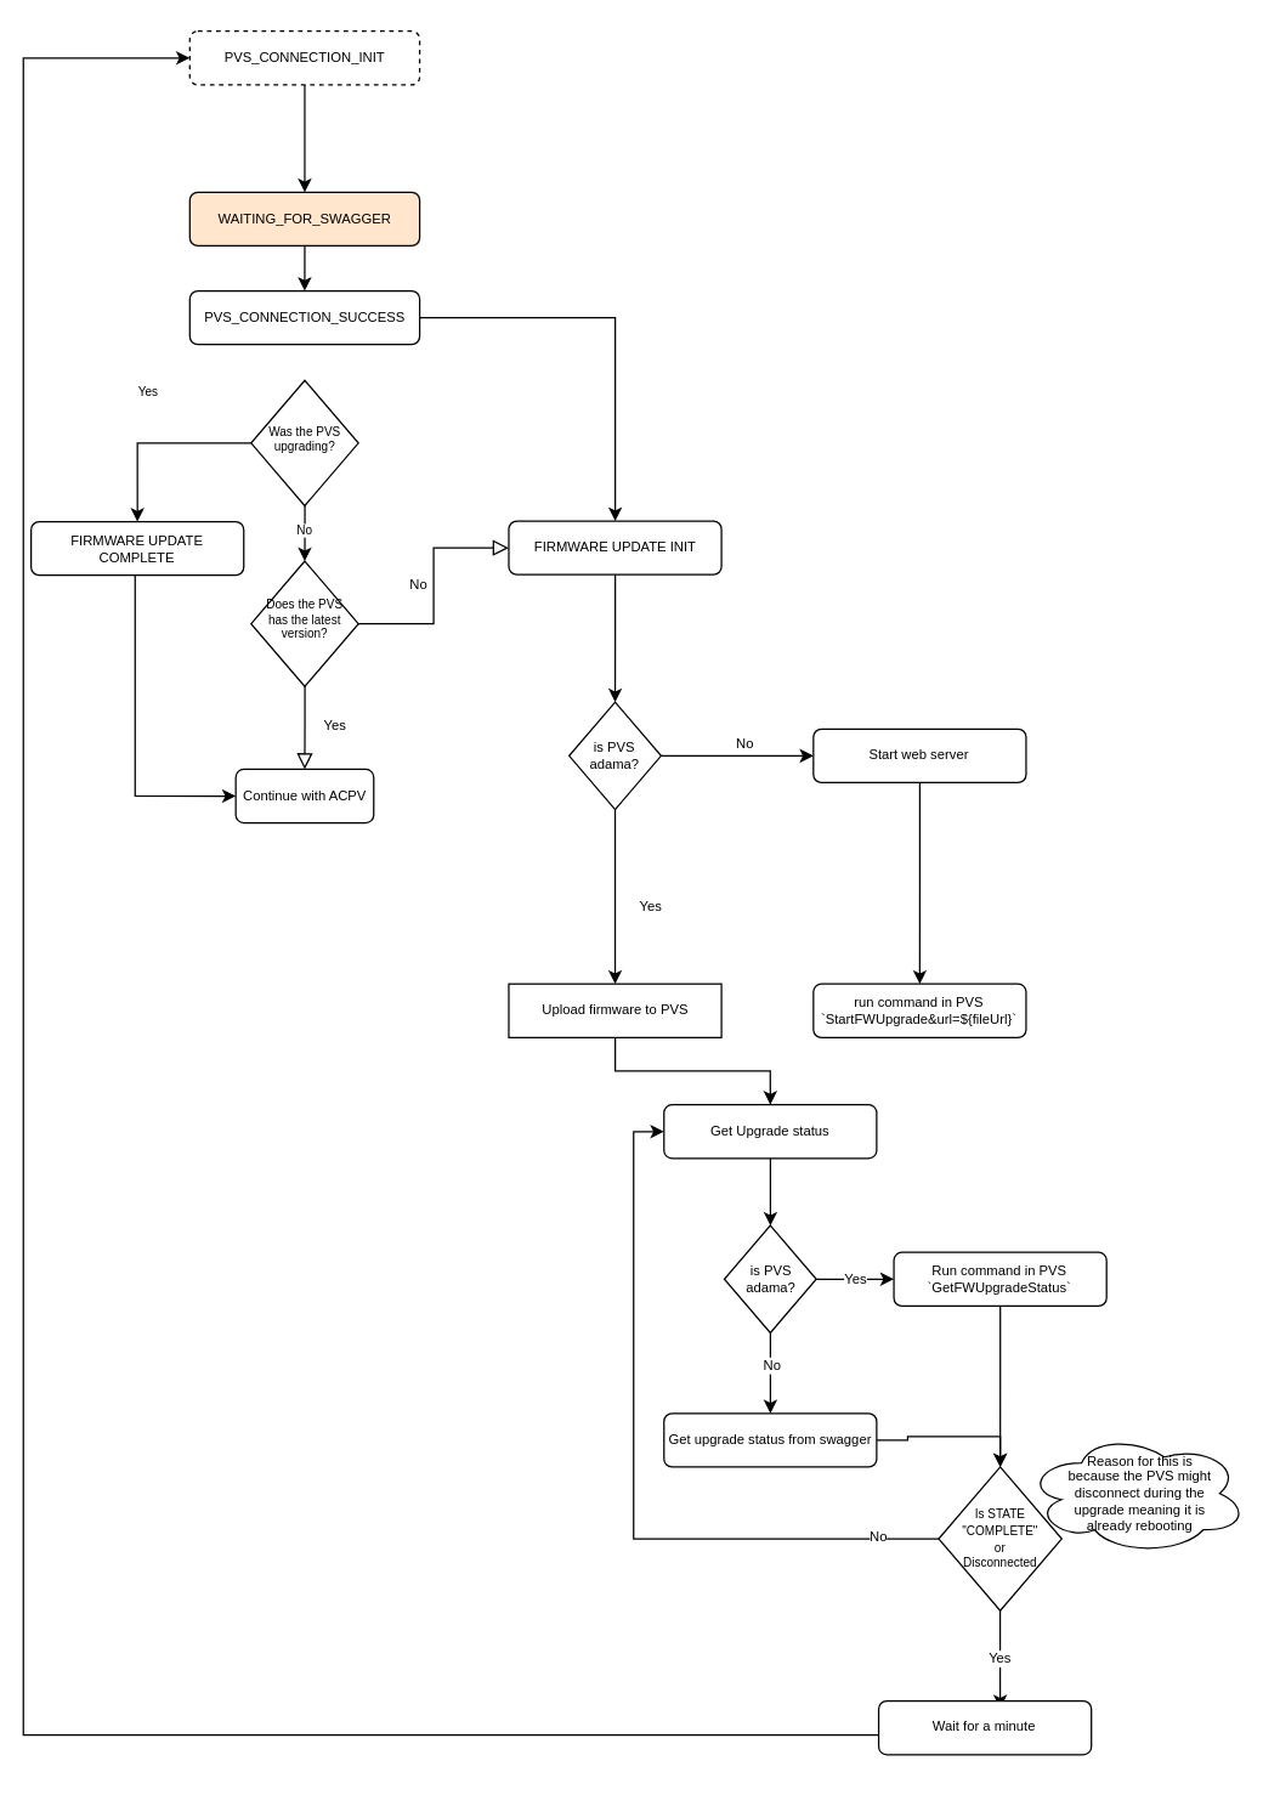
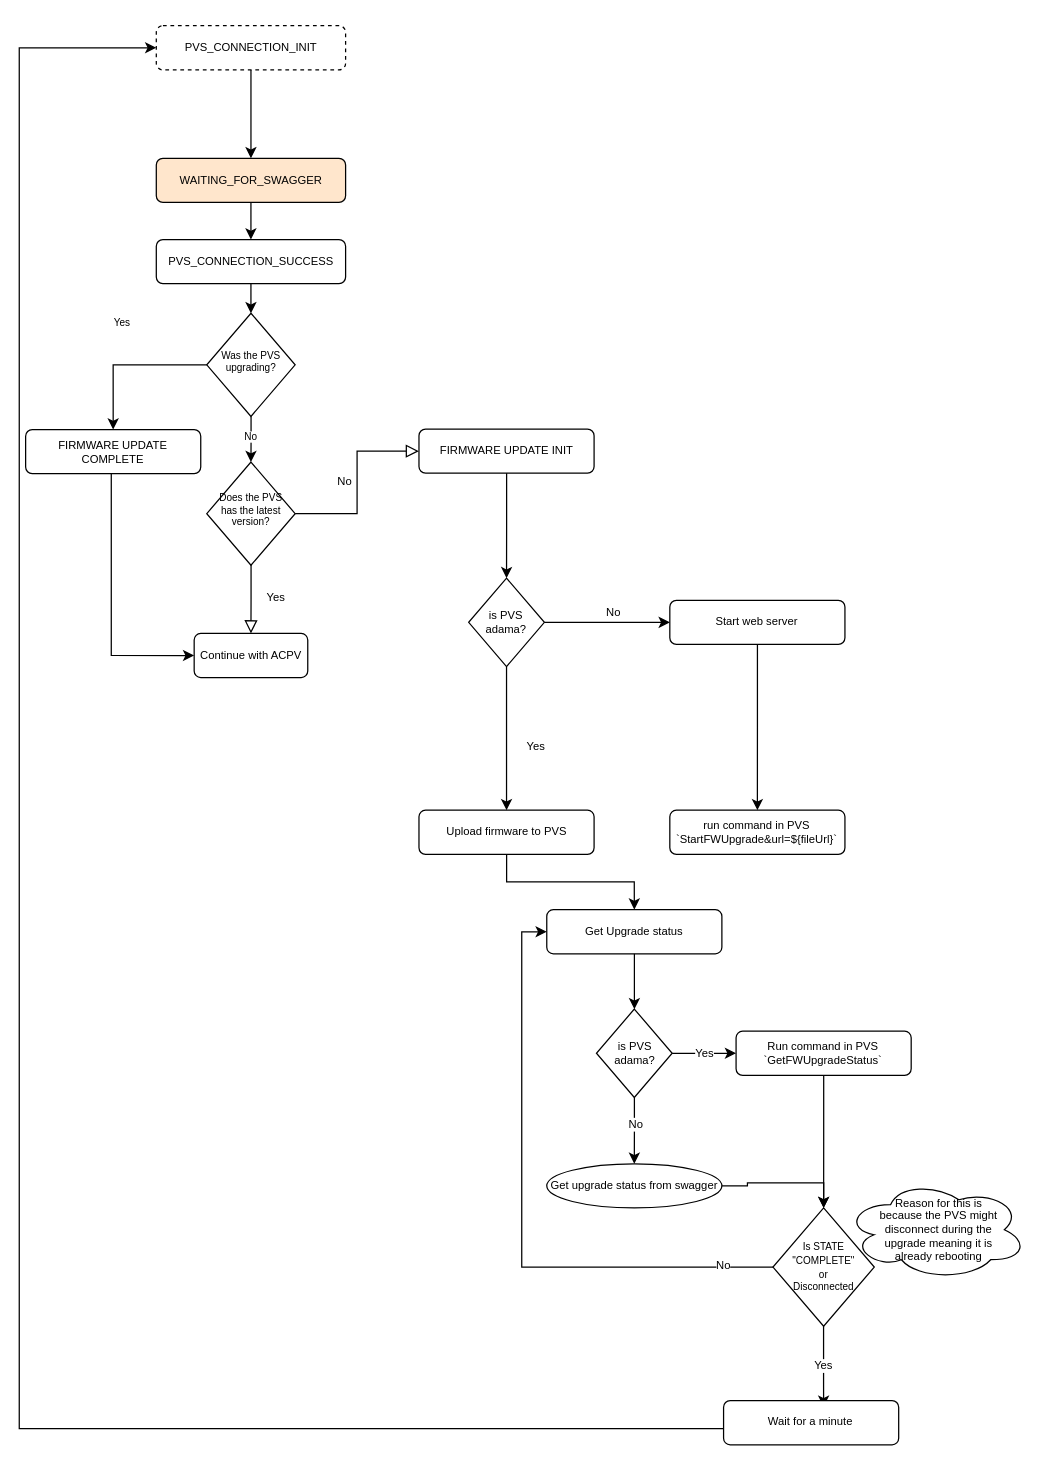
- <mxCell id="10" style="edgeStyle=orthogonalEdgeStyle;rounded=0;orthogonalLoop=1;jettySize=auto;html=1;fontSize=8;" edge="1" parent="3" source="11" target="6"><mxGeometry relative="1" as="geometry" /></mxCell>
+ <mxCell id="10" style="edgeStyle=orthogonalEdgeStyle;rounded=0;orthogonalLoop=1;jettySize=auto;html=1;entryX=0.5;entryY=0;entryDx=0;entryDy=0;fontSize=8;" edge="1" parent="3" source="11" target="44"><mxGeometry relative="1" as="geometry" /></mxCell>
- <mxCell id="19" value="Upload firmware to PVS" style="whiteSpace=wrap;html=1;fontSize=9;glass=0;strokeWidth=1;shadow=0;rounded=0;" vertex="1" parent="3"><mxGeometry x="210.088" y="627.442" width="140.059" height="35.349" as="geometry" /></mxCell>
+ <mxCell id="19" value="Upload firmware to PVS" style="rounded=1;whiteSpace=wrap;html=1;fontSize=9;glass=0;strokeWidth=1;shadow=0;" vertex="1" parent="3"><mxGeometry x="210.088" y="627.442" width="140.059" height="35.349" as="geometry" /></mxCell>
- <mxCell id="31" value="Get upgrade status from swagger" style="rounded=1;whiteSpace=wrap;html=1;fontSize=9;glass=0;strokeWidth=1;shadow=0;" vertex="1" parent="3"><mxGeometry x="312.294" y="910.233" width="140.059" height="35.349" as="geometry" /></mxCell>
+ <mxCell id="31" value="Get upgrade status from swagger" style="ellipse;whiteSpace=wrap;html=1;fontSize=9;glass=0;strokeWidth=1;shadow=0;" vertex="1" parent="3"><mxGeometry x="312.294" y="910.233" width="140.059" height="35.349" as="geometry" /></mxCell>
